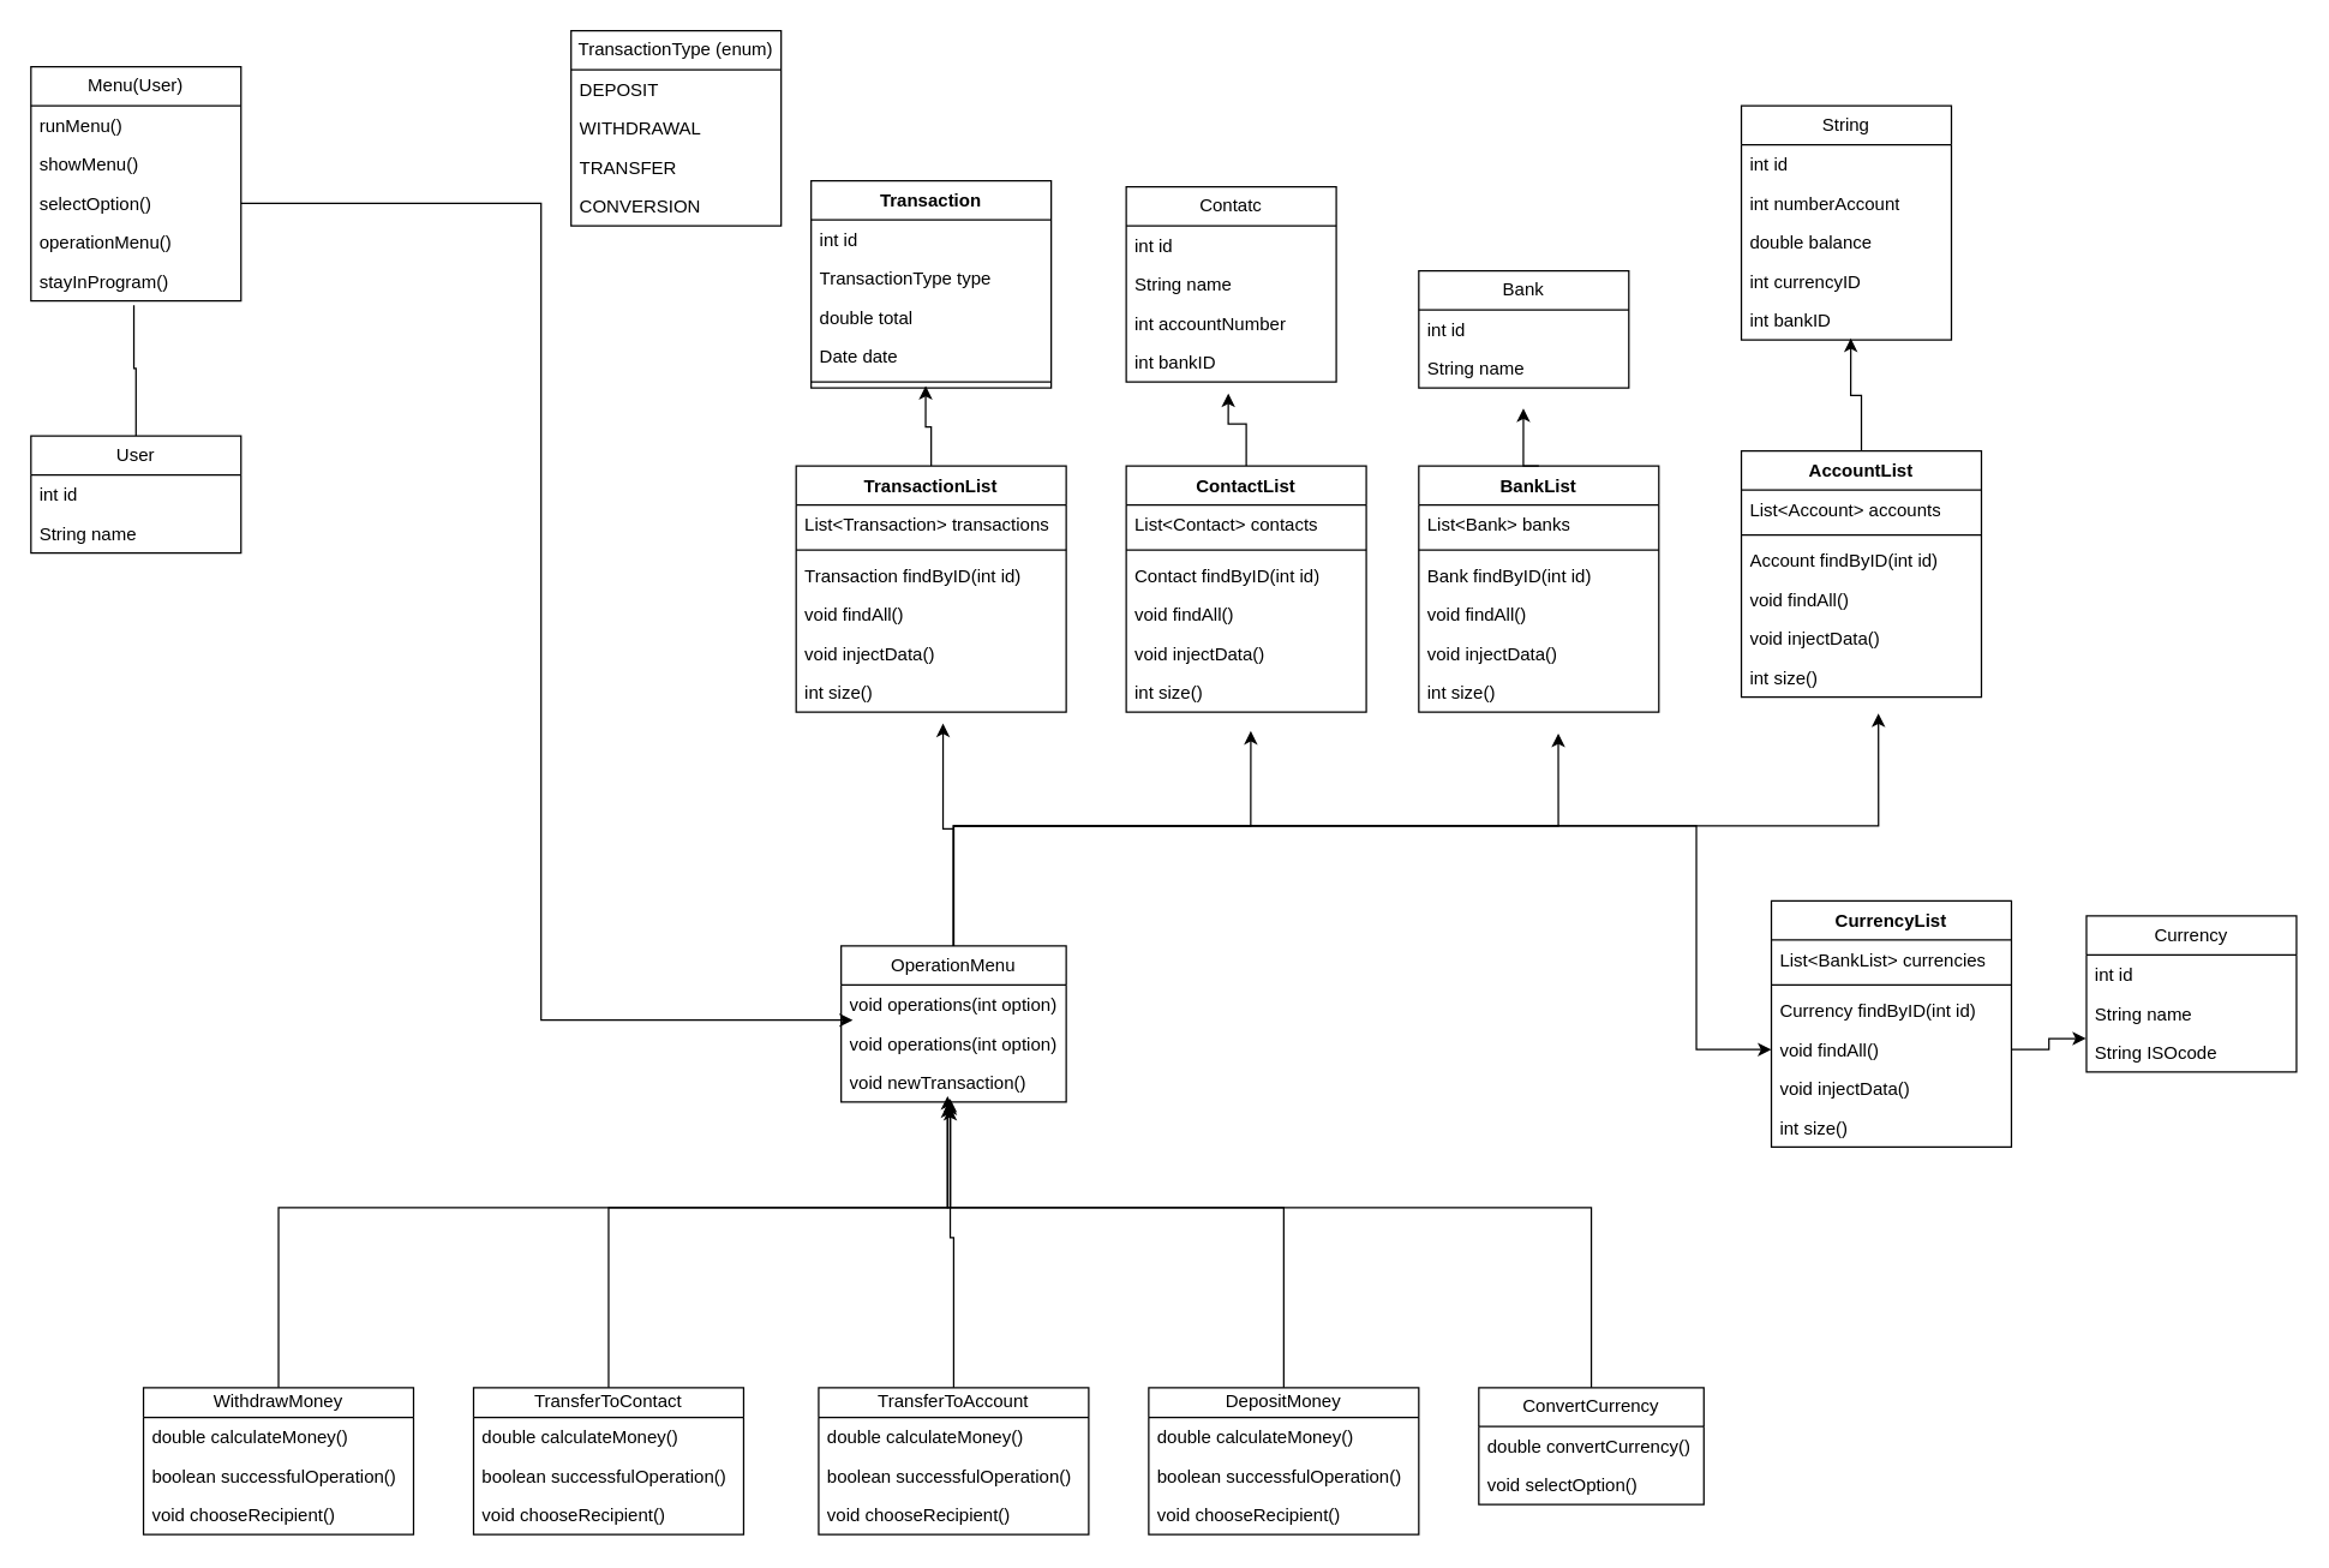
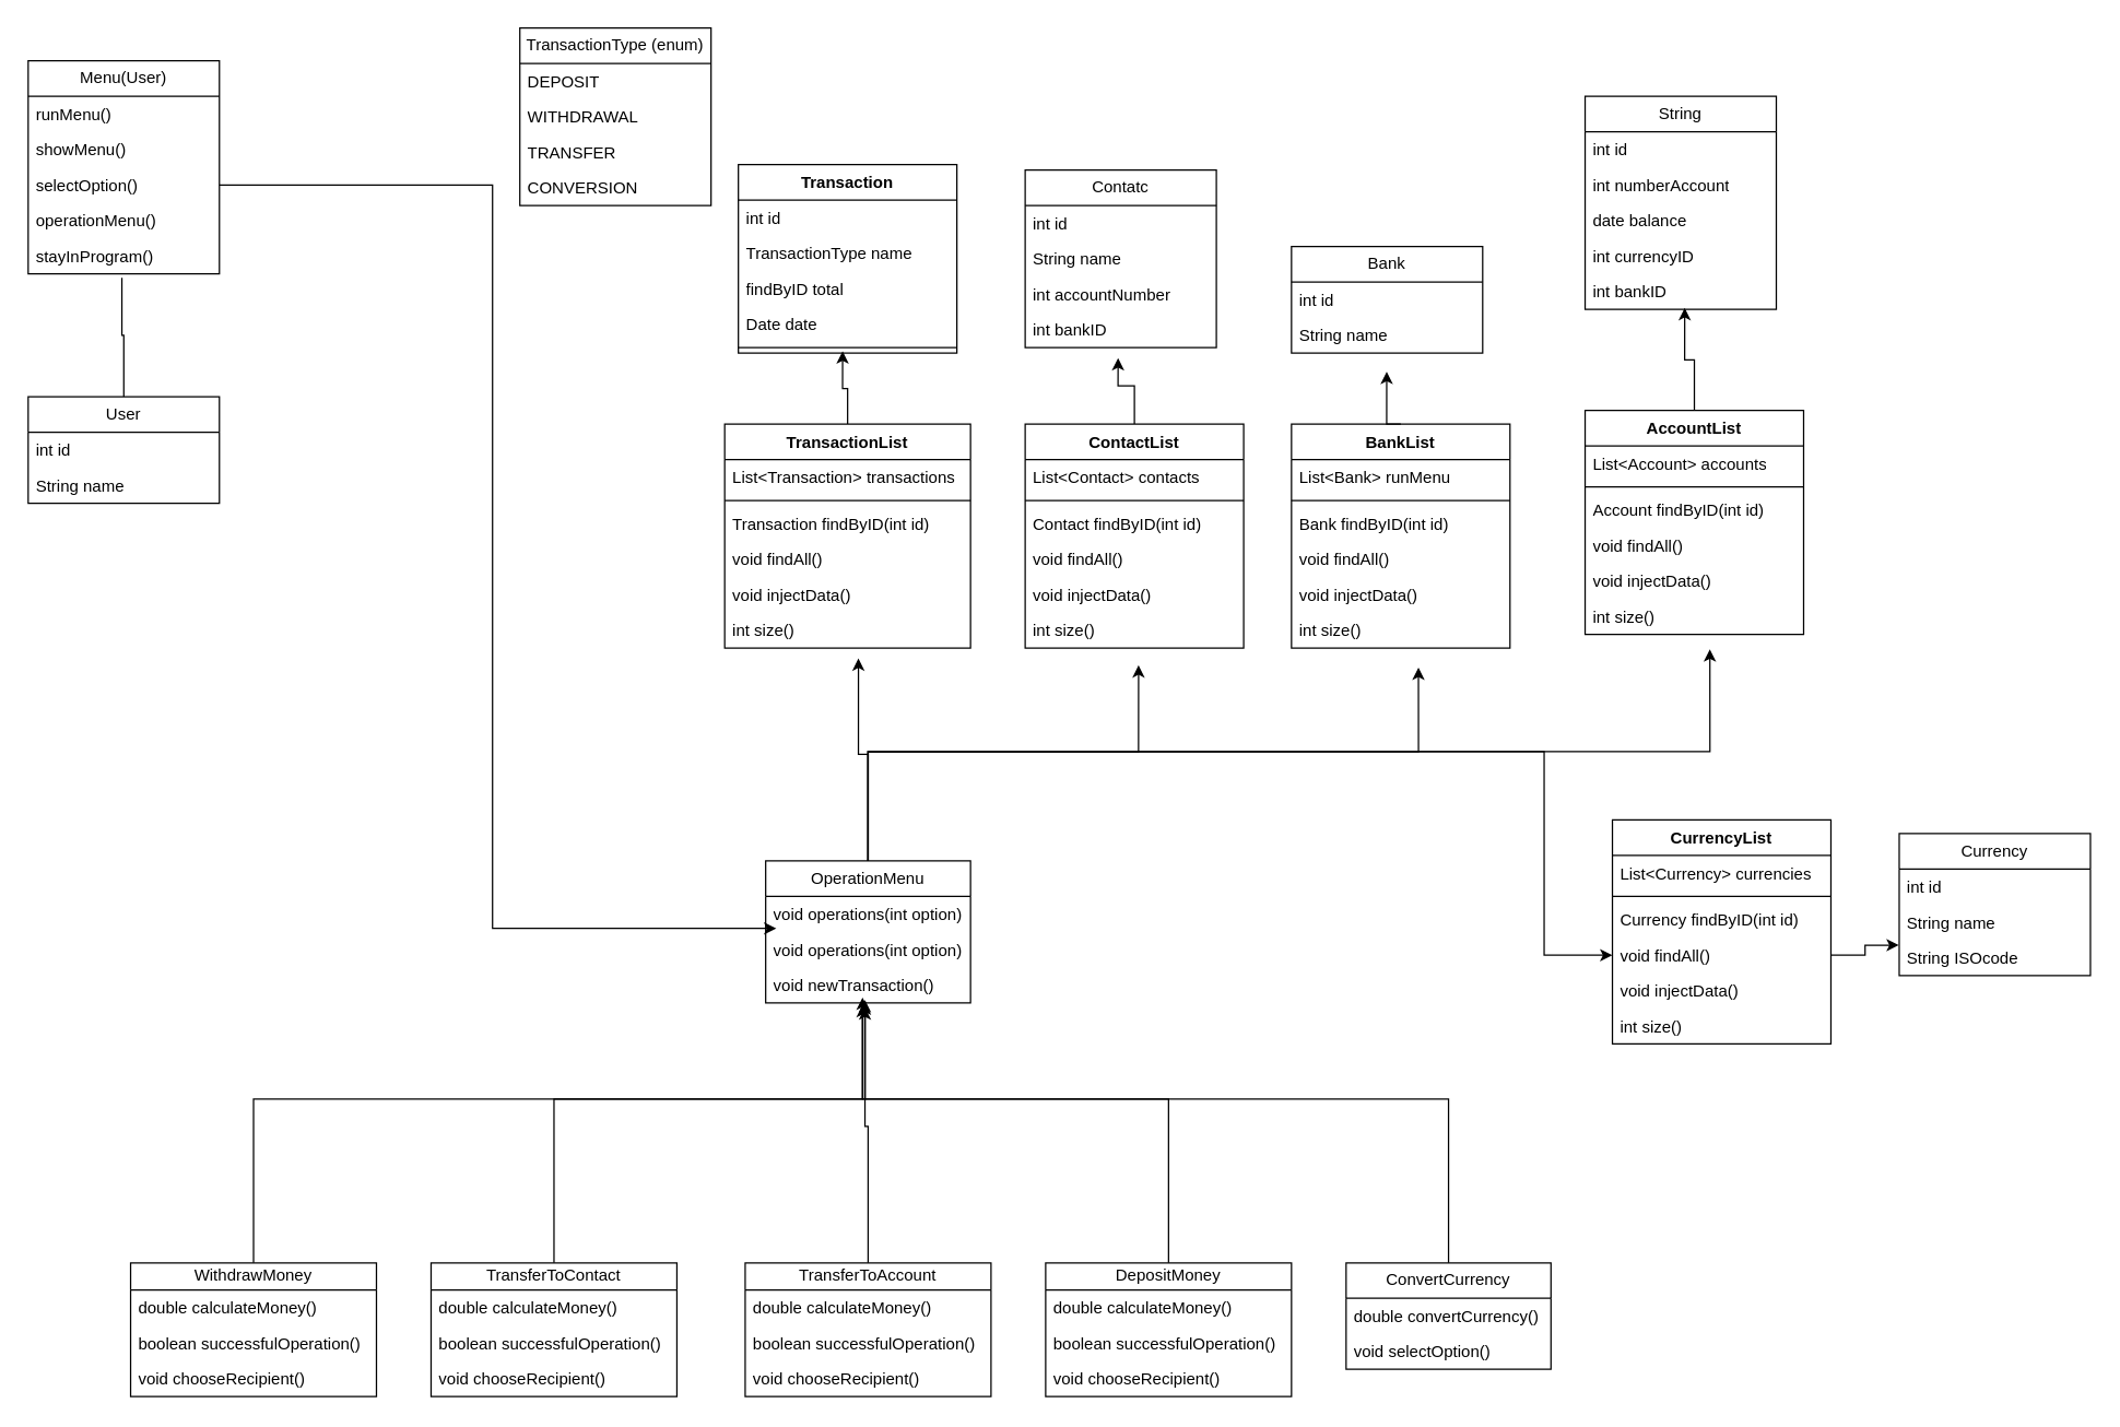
- <mxCell id="5" value="double balance" style="text;strokeColor=none;fillColor=none;align=left;verticalAlign=top;spacingLeft=4;spacingRight=4;overflow=hidden;rotatable=0;points=[[0,0.5],[1,0.5]];portConstraint=eastwest;whiteSpace=wrap;html=1;" vertex="1" parent="2"><mxGeometry y="78" width="140" height="26" as="geometry" /></mxCell>
+ <mxCell id="5" value="date balance" style="text;strokeColor=none;fillColor=none;align=left;verticalAlign=top;spacingLeft=4;spacingRight=4;overflow=hidden;rotatable=0;points=[[0,0.5],[1,0.5]];portConstraint=eastwest;whiteSpace=wrap;html=1;" vertex="1" parent="2"><mxGeometry y="78" width="140" height="26" as="geometry" /></mxCell>
- <mxCell id="22" value="TransactionType type" style="text;strokeColor=none;fillColor=none;align=left;verticalAlign=top;spacingLeft=4;spacingRight=4;overflow=hidden;rotatable=0;points=[[0,0.5],[1,0.5]];portConstraint=eastwest;whiteSpace=wrap;html=1;" vertex="1" parent="20"><mxGeometry y="52" width="160" height="26" as="geometry" /></mxCell>
+ <mxCell id="22" value="TransactionType name" style="text;strokeColor=none;fillColor=none;align=left;verticalAlign=top;spacingLeft=4;spacingRight=4;overflow=hidden;rotatable=0;points=[[0,0.5],[1,0.5]];portConstraint=eastwest;whiteSpace=wrap;html=1;" vertex="1" parent="20"><mxGeometry y="52" width="160" height="26" as="geometry" /></mxCell>
- <mxCell id="23" value="double total" style="text;strokeColor=none;fillColor=none;align=left;verticalAlign=top;spacingLeft=4;spacingRight=4;overflow=hidden;rotatable=0;points=[[0,0.5],[1,0.5]];portConstraint=eastwest;whiteSpace=wrap;html=1;" vertex="1" parent="20"><mxGeometry y="78" width="160" height="26" as="geometry" /></mxCell>
+ <mxCell id="23" value="findByID total" style="text;strokeColor=none;fillColor=none;align=left;verticalAlign=top;spacingLeft=4;spacingRight=4;overflow=hidden;rotatable=0;points=[[0,0.5],[1,0.5]];portConstraint=eastwest;whiteSpace=wrap;html=1;" vertex="1" parent="20"><mxGeometry y="78" width="160" height="26" as="geometry" /></mxCell>
- <mxCell id="43" value="List&amp;lt;Bank&amp;gt; banks" style="text;strokeColor=none;fillColor=none;align=left;verticalAlign=top;spacingLeft=4;spacingRight=4;overflow=hidden;rotatable=0;points=[[0,0.5],[1,0.5]];portConstraint=eastwest;whiteSpace=wrap;html=1;" vertex="1" parent="42"><mxGeometry y="26" width="160" height="26" as="geometry" /></mxCell>
+ <mxCell id="43" value="List&amp;lt;Bank&amp;gt; runMenu" style="text;strokeColor=none;fillColor=none;align=left;verticalAlign=top;spacingLeft=4;spacingRight=4;overflow=hidden;rotatable=0;points=[[0,0.5],[1,0.5]];portConstraint=eastwest;whiteSpace=wrap;html=1;" vertex="1" parent="42"><mxGeometry y="26" width="160" height="26" as="geometry" /></mxCell>
- <mxCell id="57" value="List&amp;lt;BankList&amp;gt; currencies" style="text;strokeColor=none;fillColor=none;align=left;verticalAlign=top;spacingLeft=4;spacingRight=4;overflow=hidden;rotatable=0;points=[[0,0.5],[1,0.5]];portConstraint=eastwest;whiteSpace=wrap;html=1;" vertex="1" parent="56"><mxGeometry y="26" width="160" height="26" as="geometry" /></mxCell>
+ <mxCell id="57" value="List&amp;lt;Currency&amp;gt; currencies" style="text;strokeColor=none;fillColor=none;align=left;verticalAlign=top;spacingLeft=4;spacingRight=4;overflow=hidden;rotatable=0;points=[[0,0.5],[1,0.5]];portConstraint=eastwest;whiteSpace=wrap;html=1;" vertex="1" parent="56"><mxGeometry y="26" width="160" height="26" as="geometry" /></mxCell>
